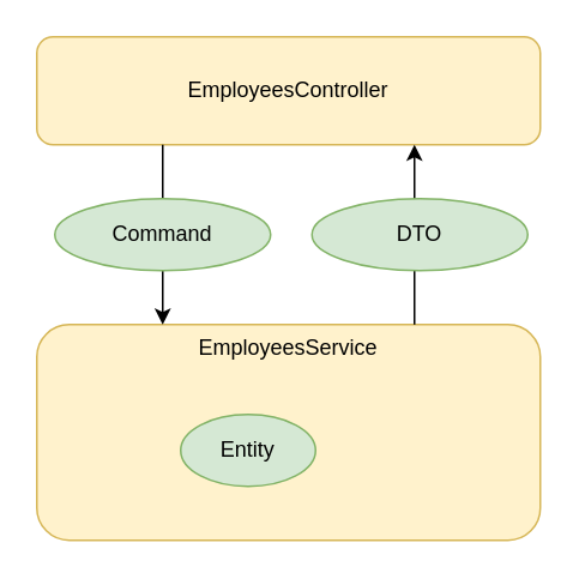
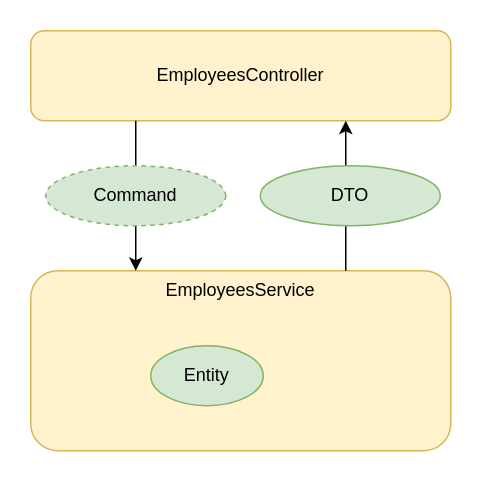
- <mxCell id="5" value="Command" style="ellipse;whiteSpace=wrap;html=1;fillColor=#d5e8d4;strokeColor=#82b366;" vertex="1" parent="1"><mxGeometry x="30" y="110" width="120" height="40" as="geometry" /></mxCell>
+ <mxCell id="5" value="Command" style="ellipse;whiteSpace=wrap;html=1;fillColor=#d5e8d4;strokeColor=#82b366;dashed=1;" vertex="1" parent="1"><mxGeometry x="30" y="110" width="120" height="40" as="geometry" /></mxCell>
